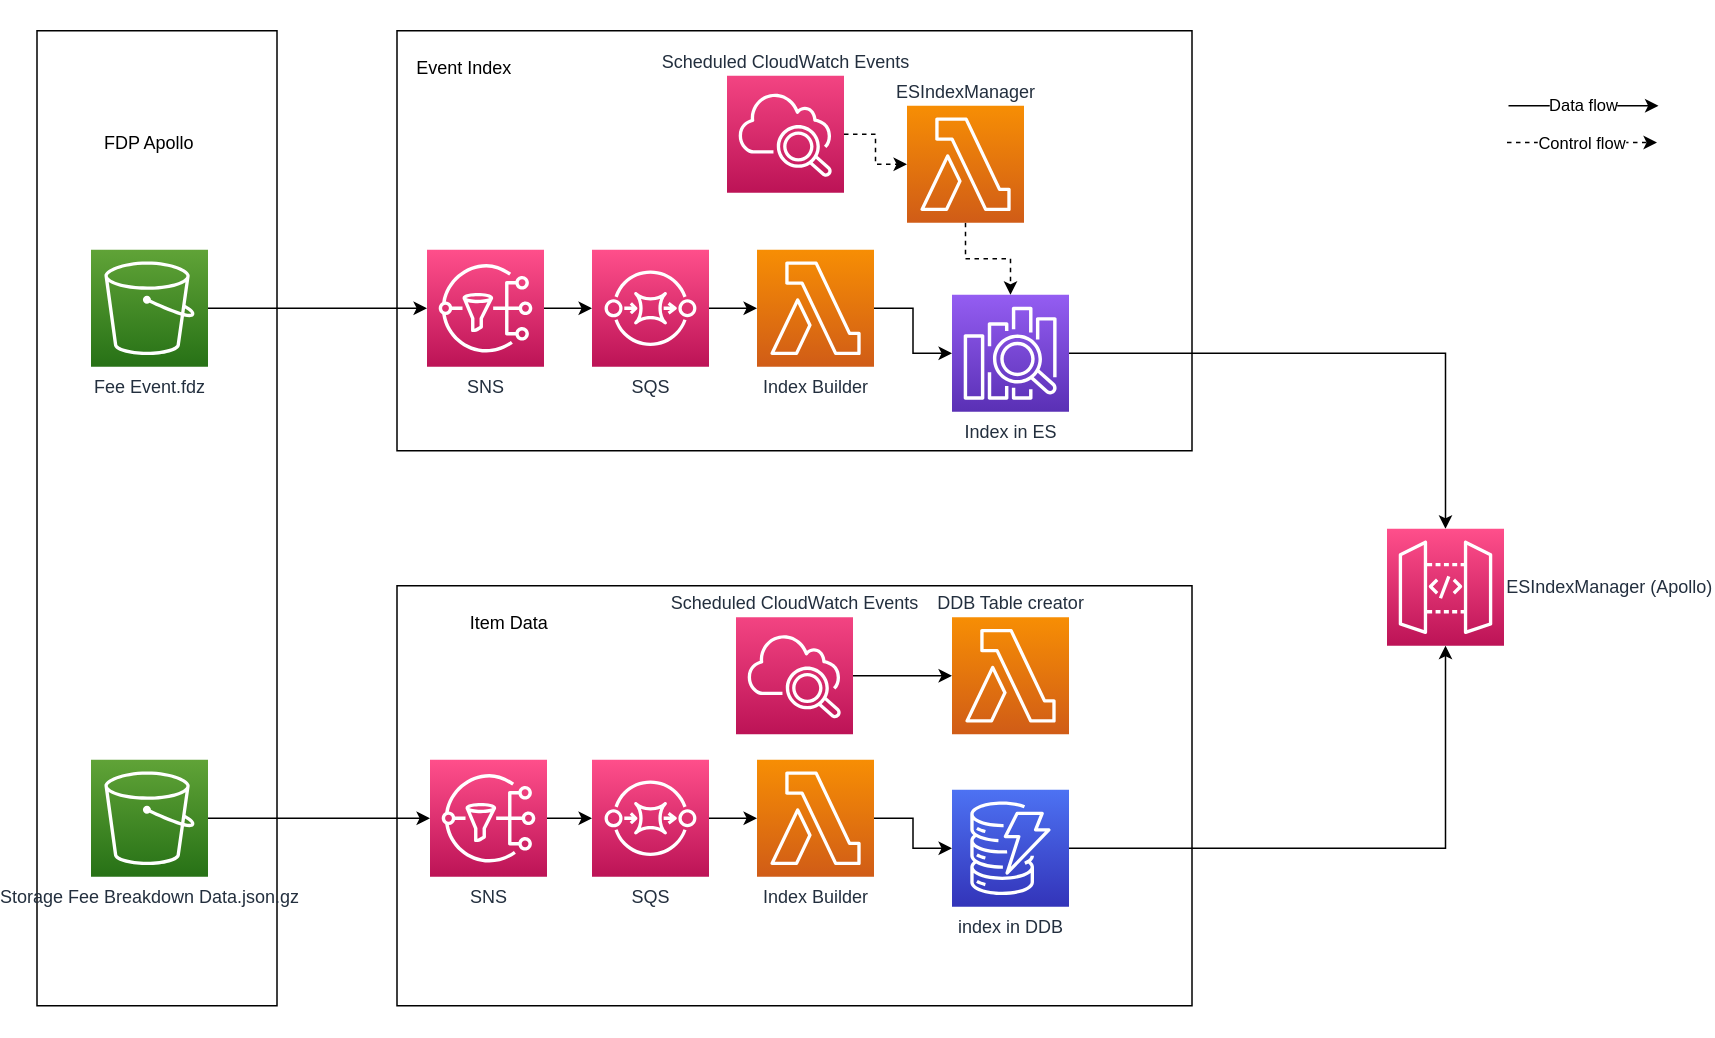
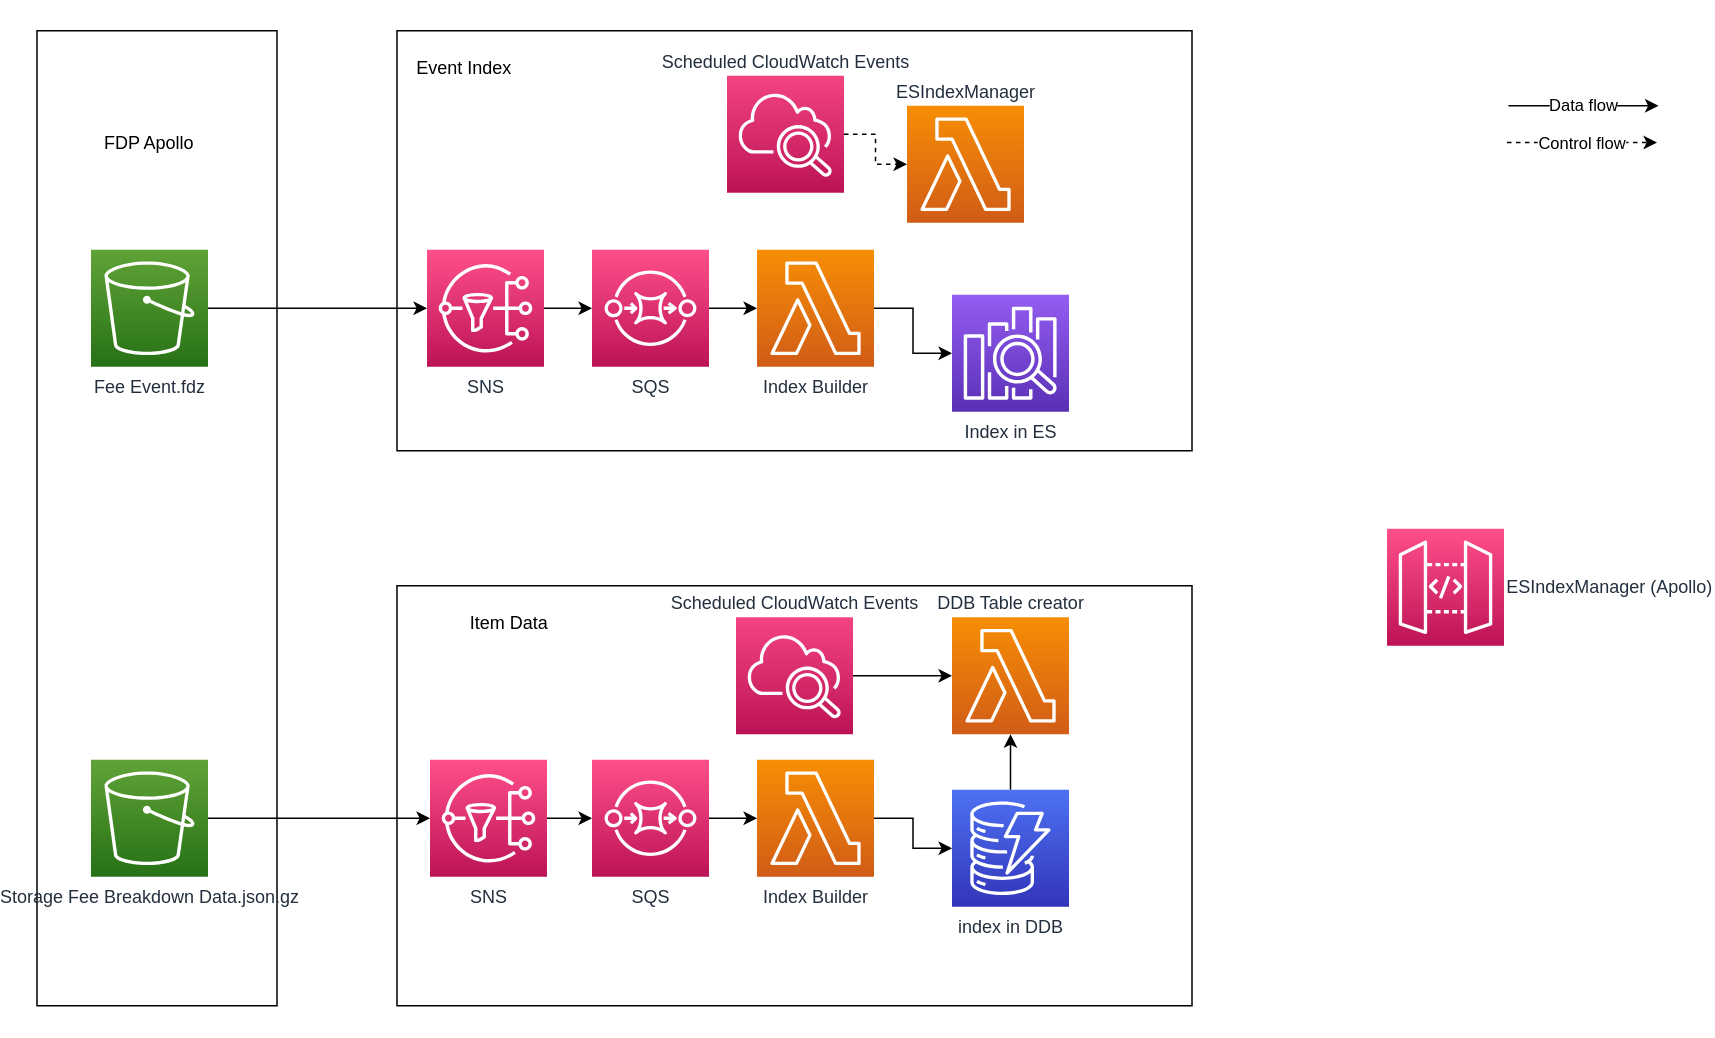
- <mxCell id="21" style="edgeStyle=orthogonalEdgeStyle;rounded=0;orthogonalLoop=1;jettySize=auto;html=1;dashed=1;" edge="1" parent="1" source="22" target="9"><mxGeometry relative="1" as="geometry" /></mxCell>
- <mxCell id="8" style="edgeStyle=orthogonalEdgeStyle;rounded=0;orthogonalLoop=1;jettySize=auto;html=1;entryX=0.5;entryY=0;entryDx=0;entryDy=0;entryPerimeter=0;" parent="1" source="9" target="25" edge="1"><mxGeometry relative="1" as="geometry"><mxPoint x="760" y="205" as="targetPoint" /></mxGeometry></mxCell>
- <mxCell id="26" style="edgeStyle=orthogonalEdgeStyle;rounded=0;orthogonalLoop=1;jettySize=auto;html=1;entryX=0.5;entryY=1;entryDx=0;entryDy=0;entryPerimeter=0;" edge="1" parent="1" source="27" target="25"><mxGeometry relative="1" as="geometry" /></mxCell>
+ <mxCell id="26" style="edgeStyle=orthogonalEdgeStyle;rounded=0;orthogonalLoop=1;jettySize=auto;html=1;" edge="1" parent="1" source="27" target="34"><mxGeometry relative="1" as="geometry" /></mxCell>
